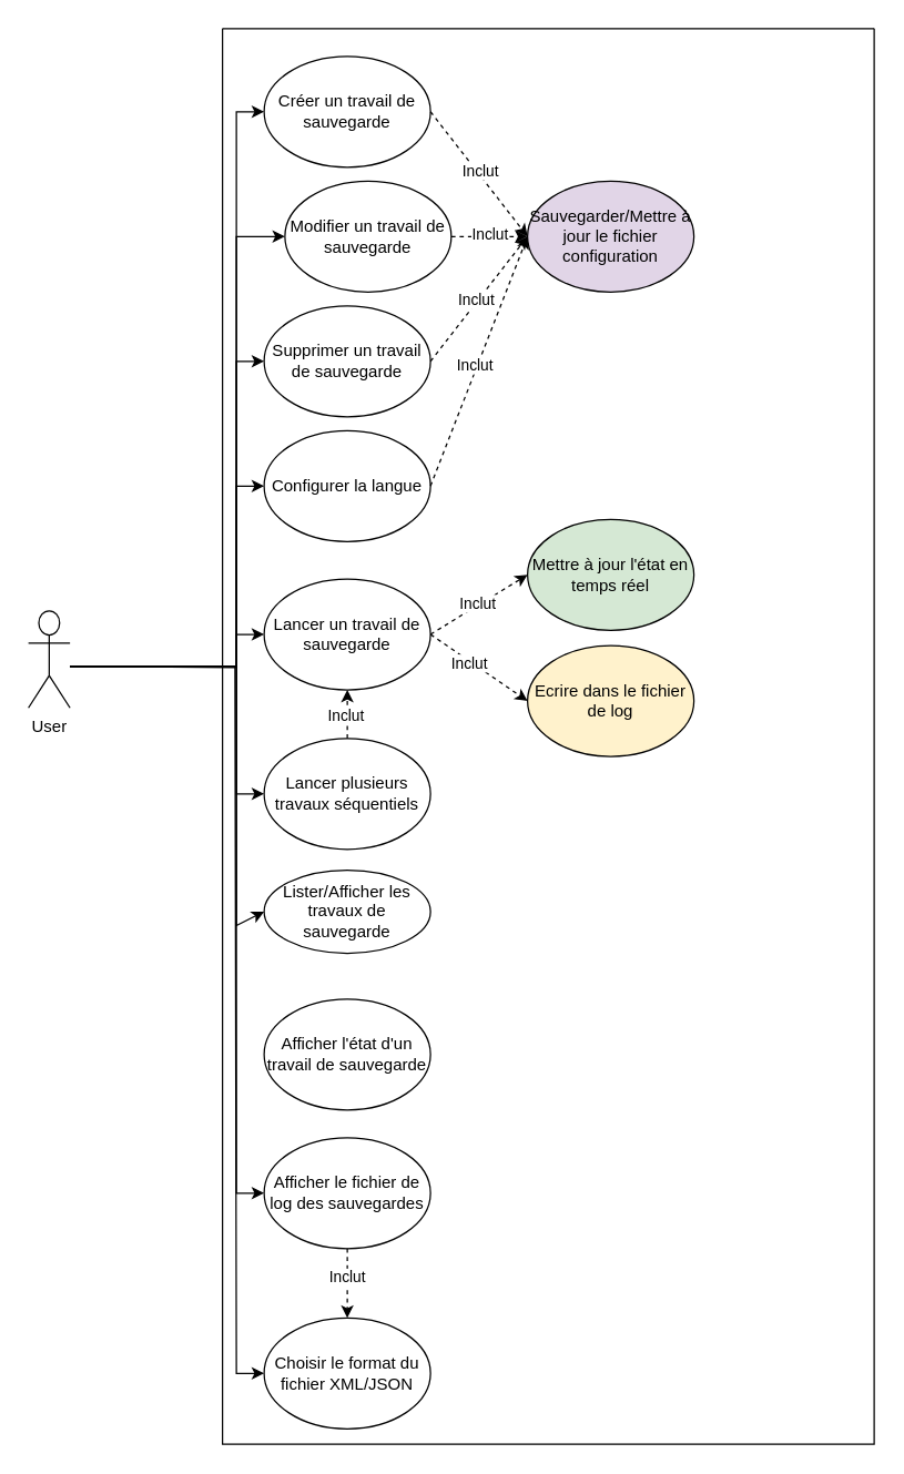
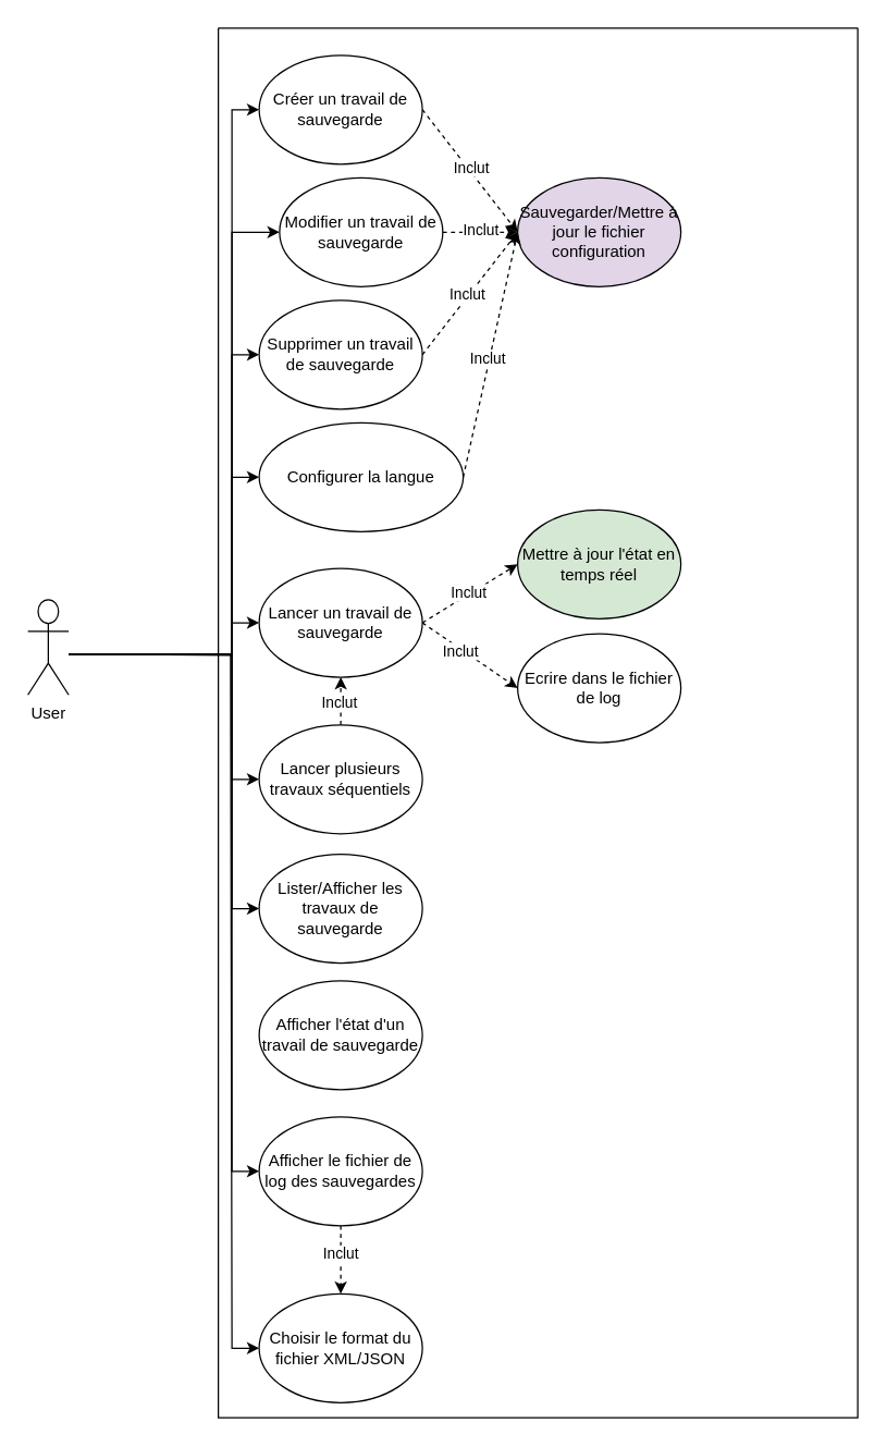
- <mxCell id="24" value="Configurer la langue" style="ellipse;whiteSpace=wrap;html=1;" vertex="1" parent="2"><mxGeometry x="30" y="290" width="120" height="80" as="geometry" /></mxCell>
+ <mxCell id="24" value="Configurer la langue" style="ellipse;whiteSpace=wrap;html=1;" vertex="1" parent="2"><mxGeometry x="30" y="290" width="150" height="80" as="geometry" /></mxCell>
- <mxCell id="10" value="Ecrire dans le fichier de log" style="ellipse;whiteSpace=wrap;html=1;fillColor=#fff2cc;" vertex="1" parent="2"><mxGeometry x="220" y="445" width="120" height="80" as="geometry" /></mxCell>
+ <mxCell id="10" value="Ecrire dans le fichier de log" style="ellipse;whiteSpace=wrap;html=1;" vertex="1" parent="2"><mxGeometry x="220" y="445" width="120" height="80" as="geometry" /></mxCell>
- <mxCell id="7" value="Lister/Afficher les travaux de sauvegarde" style="ellipse;whiteSpace=wrap;html=1;" vertex="1" parent="2"><mxGeometry x="30" y="607" width="120" height="60" as="geometry" /></mxCell>
+ <mxCell id="7" value="Lister/Afficher les travaux de sauvegarde" style="ellipse;whiteSpace=wrap;html=1;" vertex="1" parent="2"><mxGeometry x="30" y="607" width="120" height="80" as="geometry" /></mxCell>
